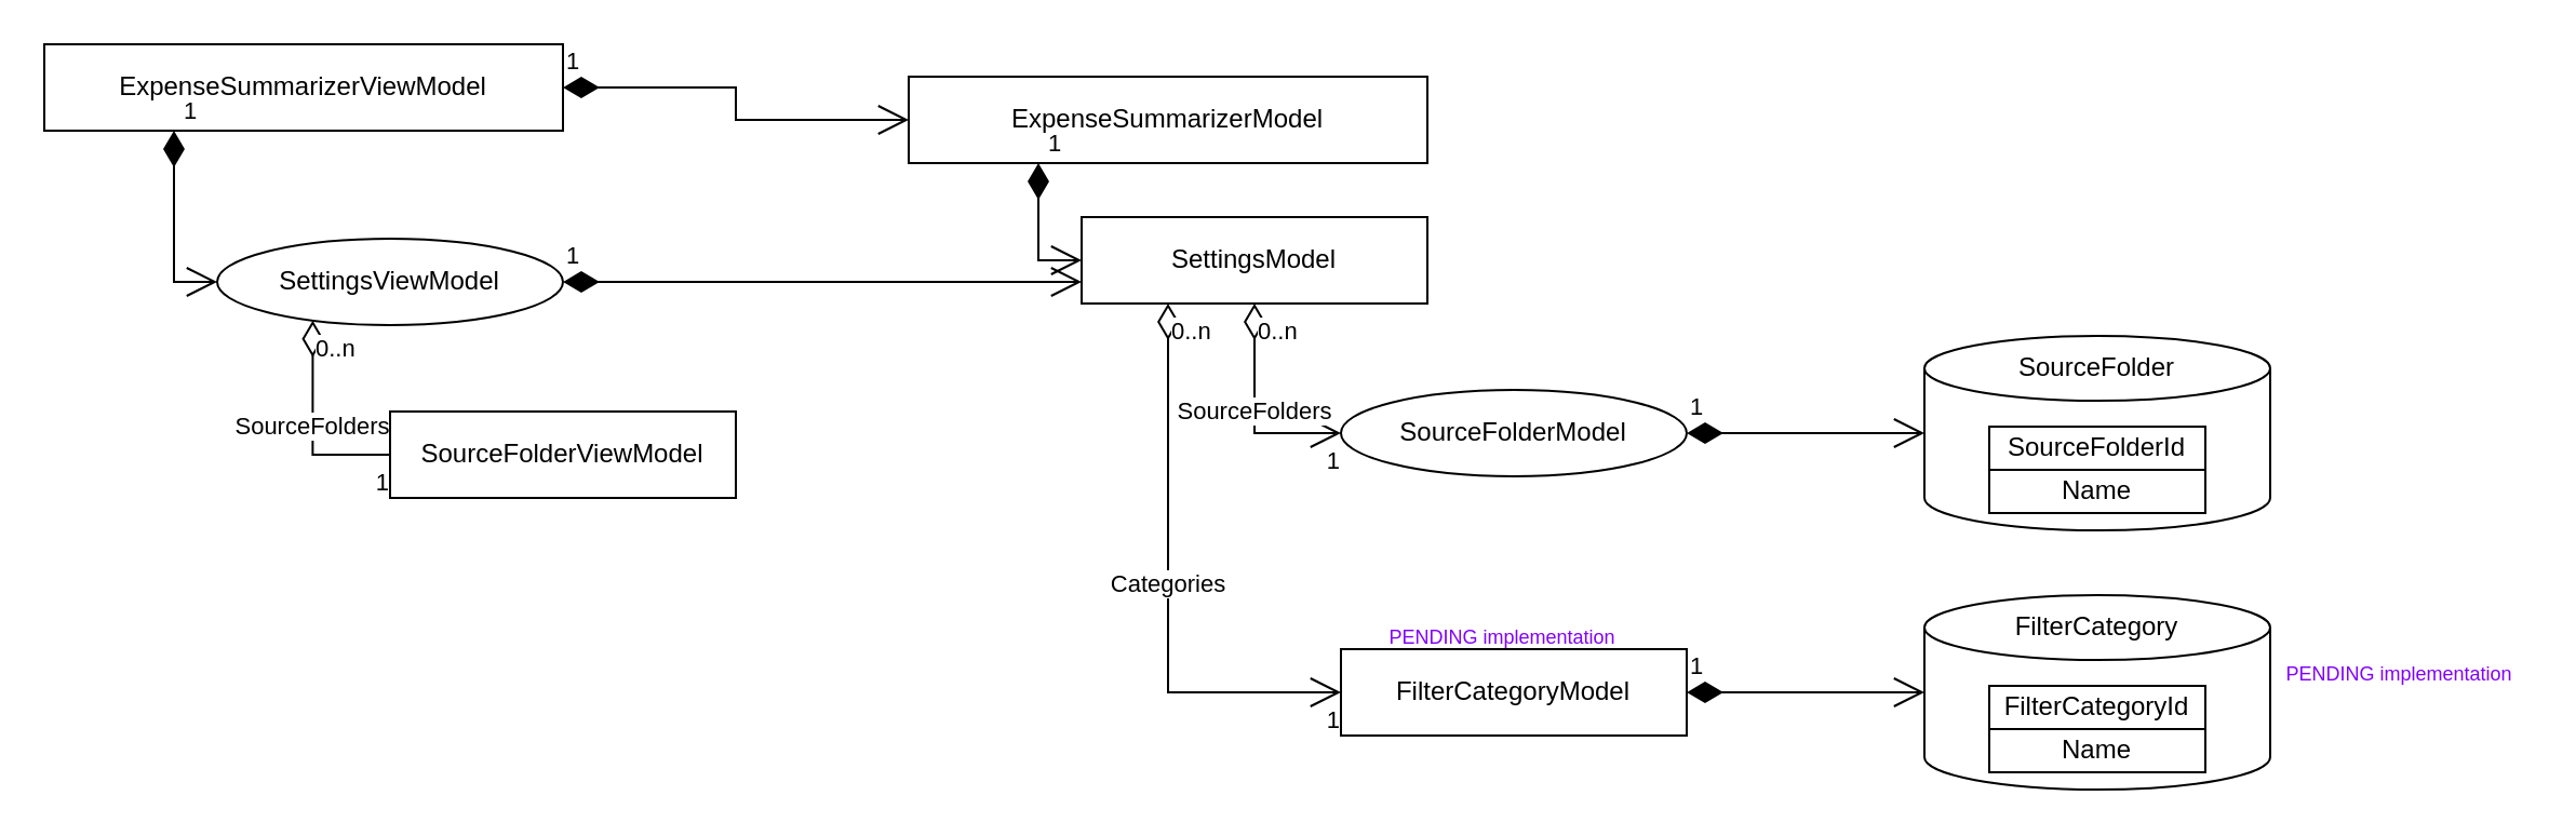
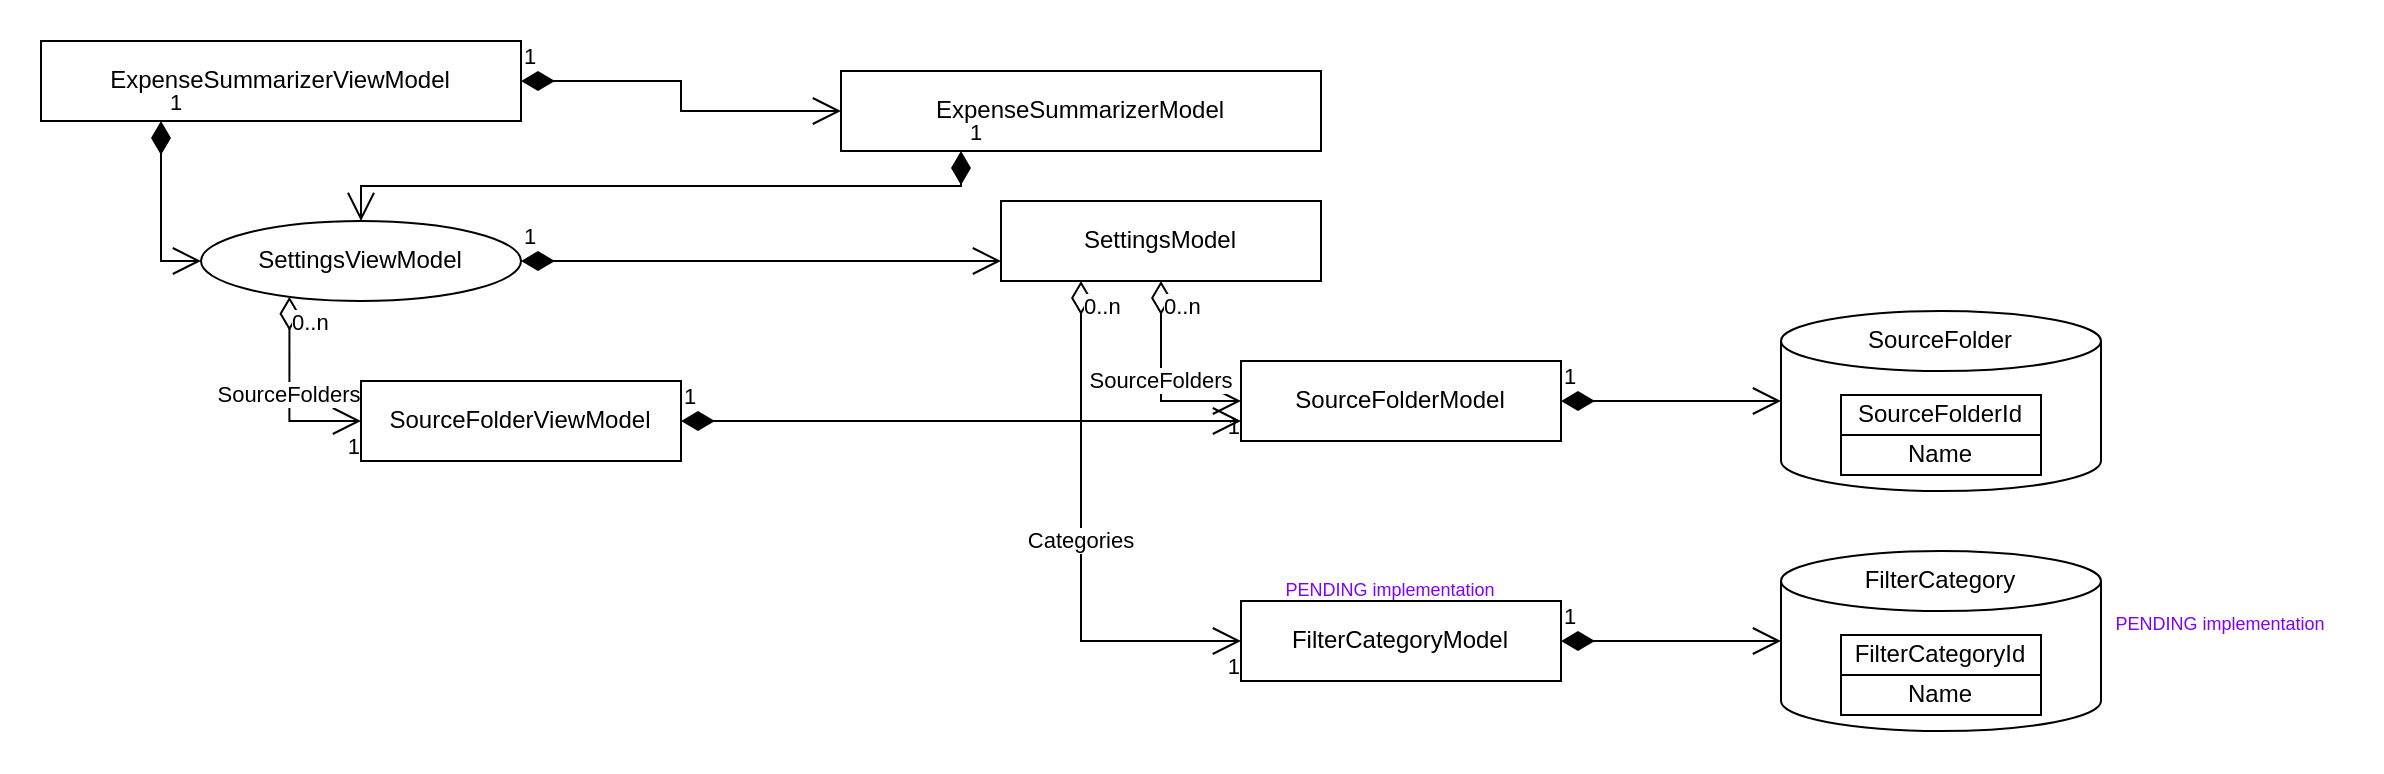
- <mxCell id="15" value="1" style="endArrow=open;html=1;endSize=12;startArrow=diamondThin;startSize=14;startFill=1;edgeStyle=orthogonalEdgeStyle;align=left;verticalAlign=bottom;rounded=0;exitX=0.25;exitY=1;exitDx=0;exitDy=0;entryX=0;entryY=0.5;entryDx=0;entryDy=0;" parent="1" source="9" target="10" edge="1"><mxGeometry x="-1" y="3" relative="1" as="geometry"><mxPoint x="400" y="240" as="sourcePoint" /><mxPoint x="560" y="240" as="targetPoint" /></mxGeometry></mxCell>
+ <mxCell id="15" value="1" style="endArrow=open;html=1;endSize=12;startArrow=diamondThin;startSize=14;startFill=1;edgeStyle=orthogonalEdgeStyle;align=left;verticalAlign=bottom;rounded=0;exitX=0.25;exitY=1;exitDx=0;exitDy=0;" parent="1" source="9" target="3" edge="1"><mxGeometry x="-1" y="3" relative="1" as="geometry"><mxPoint x="400" y="240" as="sourcePoint" /><mxPoint x="560" y="240" as="targetPoint" /></mxGeometry></mxCell>
- <mxCell id="11" value="SourceFolderModel" style="ellipse;whiteSpace=wrap;html=1;" parent="1" vertex="1"><mxGeometry x="620" y="180" width="160" height="40" as="geometry" /></mxCell>
+ <mxCell id="11" value="SourceFolderModel" style="rounded=0;whiteSpace=wrap;html=1;" parent="1" vertex="1"><mxGeometry x="620" y="180" width="160" height="40" as="geometry" /></mxCell>
- <mxCell id="5" value="SourceFolders" style="endArrow=none;html=1;endSize=12;startArrow=diamondThin;startSize=14;startFill=0;edgeStyle=orthogonalEdgeStyle;rounded=0;exitX=0.25;exitY=1;exitDx=0;exitDy=0;entryX=0;entryY=0.5;entryDx=0;entryDy=0;" parent="1" source="3" target="4" edge="1"><mxGeometry relative="1" as="geometry"><mxPoint x="280" y="340" as="sourcePoint" /><mxPoint x="440" y="340" as="targetPoint" /><mxPoint as="offset" /></mxGeometry></mxCell>
+ <mxCell id="5" value="SourceFolders" style="endArrow=open;html=1;endSize=12;startArrow=diamondThin;startSize=14;startFill=0;edgeStyle=orthogonalEdgeStyle;rounded=0;exitX=0.25;exitY=1;exitDx=0;exitDy=0;entryX=0;entryY=0.5;entryDx=0;entryDy=0;" parent="1" source="3" target="4" edge="1"><mxGeometry relative="1" as="geometry"><mxPoint x="280" y="340" as="sourcePoint" /><mxPoint x="440" y="340" as="targetPoint" /><mxPoint as="offset" /></mxGeometry></mxCell>
+ <mxCell id="18" value="1" style="endArrow=open;html=1;endSize=12;startArrow=diamondThin;startSize=14;startFill=1;edgeStyle=orthogonalEdgeStyle;align=left;verticalAlign=bottom;rounded=0;exitX=1;exitY=0.5;exitDx=0;exitDy=0;entryX=0;entryY=0.75;entryDx=0;entryDy=0;" parent="1" source="4" target="11" edge="1"><mxGeometry x="-1" y="3" relative="1" as="geometry"><mxPoint x="340" y="210" as="sourcePoint" /><mxPoint x="580" y="220" as="targetPoint" /></mxGeometry></mxCell>
